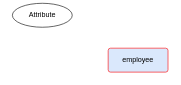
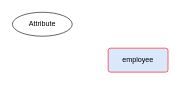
- <mxCell id="3" value="Attribute" style="ellipse;whiteSpace=wrap;html=1;align=center;" vertex="1" parent="1"><mxGeometry x="20" y="5" width="100" height="40" as="geometry" /></mxCell>
+ <mxCell id="3" value="Attribute" style="ellipse;whiteSpace=wrap;html=1;align=center;" vertex="1" parent="1"><mxGeometry x="20" y="20" width="100" height="40" as="geometry" /></mxCell>
